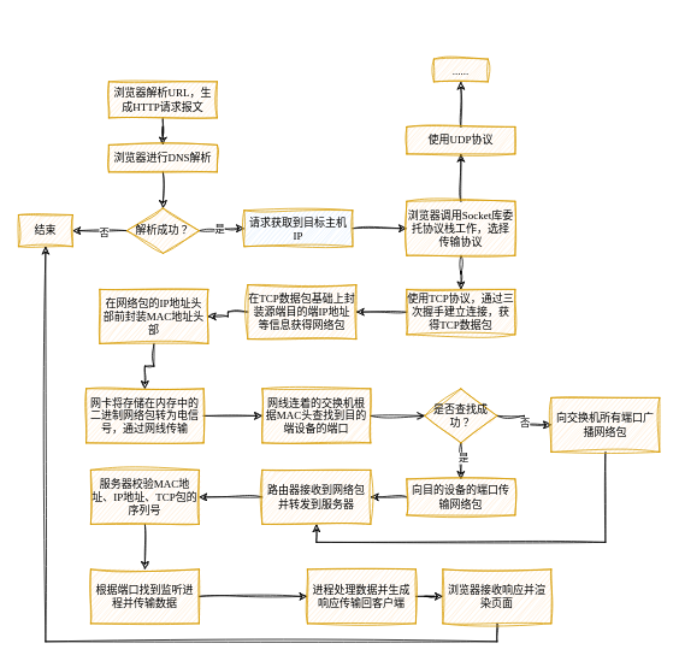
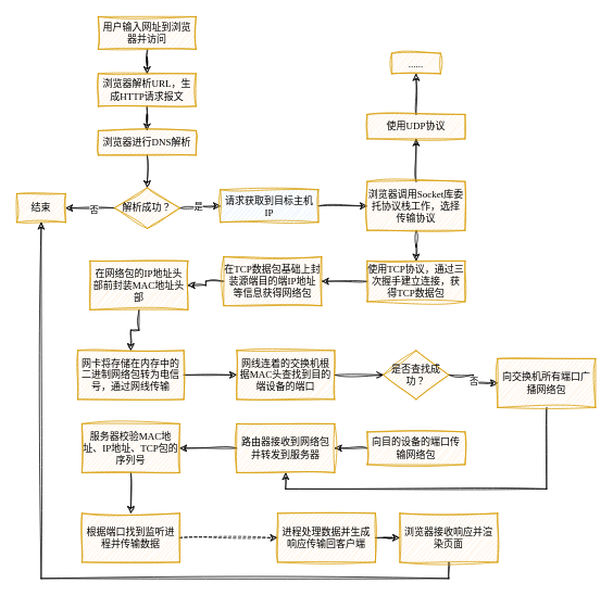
+ <mxCell id="3" value="用户输入网址到浏览器并访问" style="whiteSpace=wrap;html=1;fontFamily=Comic Sans MS;fillColor=#ffe6cc;strokeColor=#d79b00;rounded=0;glass=0;strokeWidth=1;shadow=0;sketch=1;curveFitting=1;jiggle=2;" vertex="1" parent="1"><mxGeometry x="120" y="20" width="120" height="40" as="geometry" /></mxCell>
+ <mxCell id="2" value="" style="edgeStyle=orthogonalEdgeStyle;rounded=0;orthogonalLoop=1;jettySize=auto;html=1;sketch=1;curveFitting=1;jiggle=2;" edge="1" parent="1" source="3" target="5"><mxGeometry relative="1" as="geometry" /></mxCell>
- <mxCell id="33" value="" style="edgeStyle=orthogonalEdgeStyle;rounded=0;orthogonalLoop=1;jettySize=auto;html=1;sketch=1;curveFitting=1;jiggle=2;" edge="1" parent="1" source="35" target="39"><mxGeometry relative="1" as="geometry" /></mxCell>
- <mxCell id="34" value="是" style="edgeLabel;html=1;align=center;verticalAlign=middle;resizable=0;points=[];" vertex="1" connectable="0" parent="33"><mxGeometry x="-0.215" y="2" relative="1" as="geometry"><mxPoint as="offset" /></mxGeometry></mxCell>
- <mxCell id="44" value="" style="edgeStyle=orthogonalEdgeStyle;rounded=0;orthogonalLoop=1;jettySize=auto;html=1;sketch=1;curveFitting=1;jiggle=2;" edge="1" parent="1" source="45" target="47"><mxGeometry relative="1" as="geometry" /></mxCell>
+ <mxCell id="44" value="" style="edgeStyle=orthogonalEdgeStyle;rounded=0;orthogonalLoop=1;jettySize=auto;html=1;sketch=1;curveFitting=1;jiggle=2;dashed=1;" edge="1" parent="1" source="45" target="47"><mxGeometry relative="1" as="geometry" /></mxCell>
